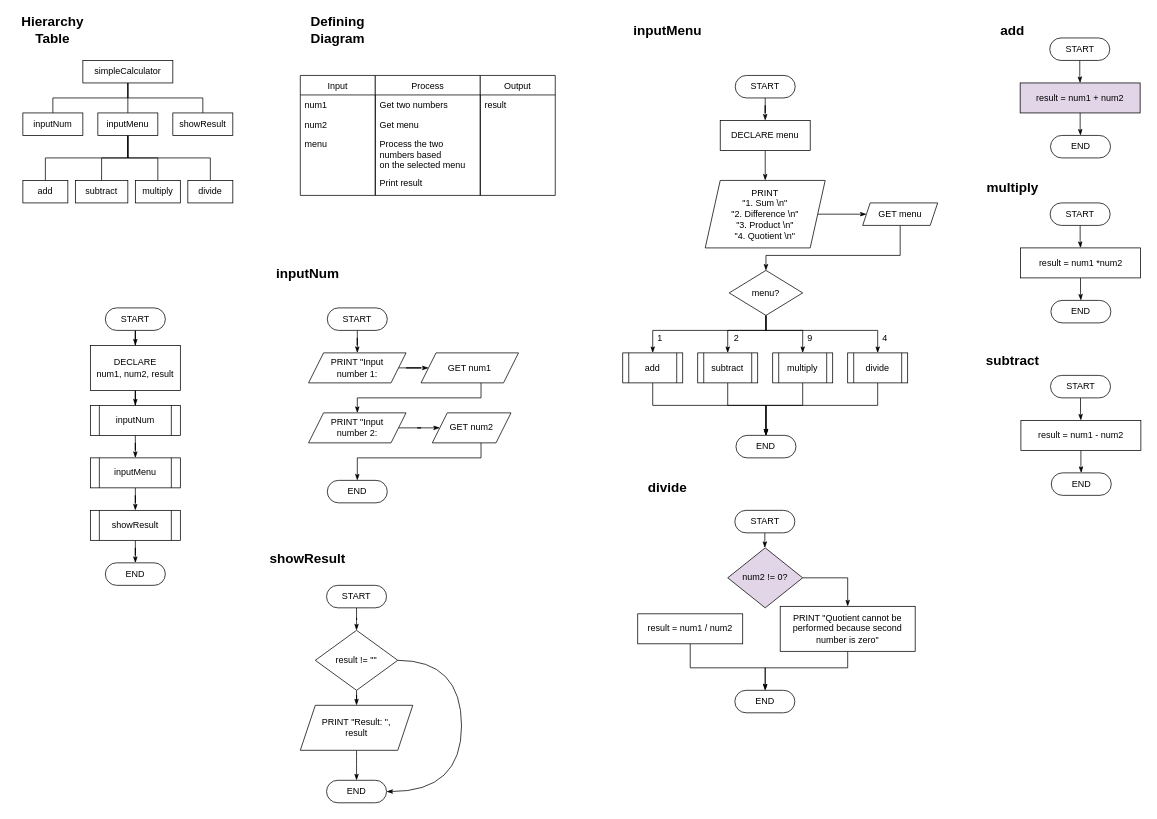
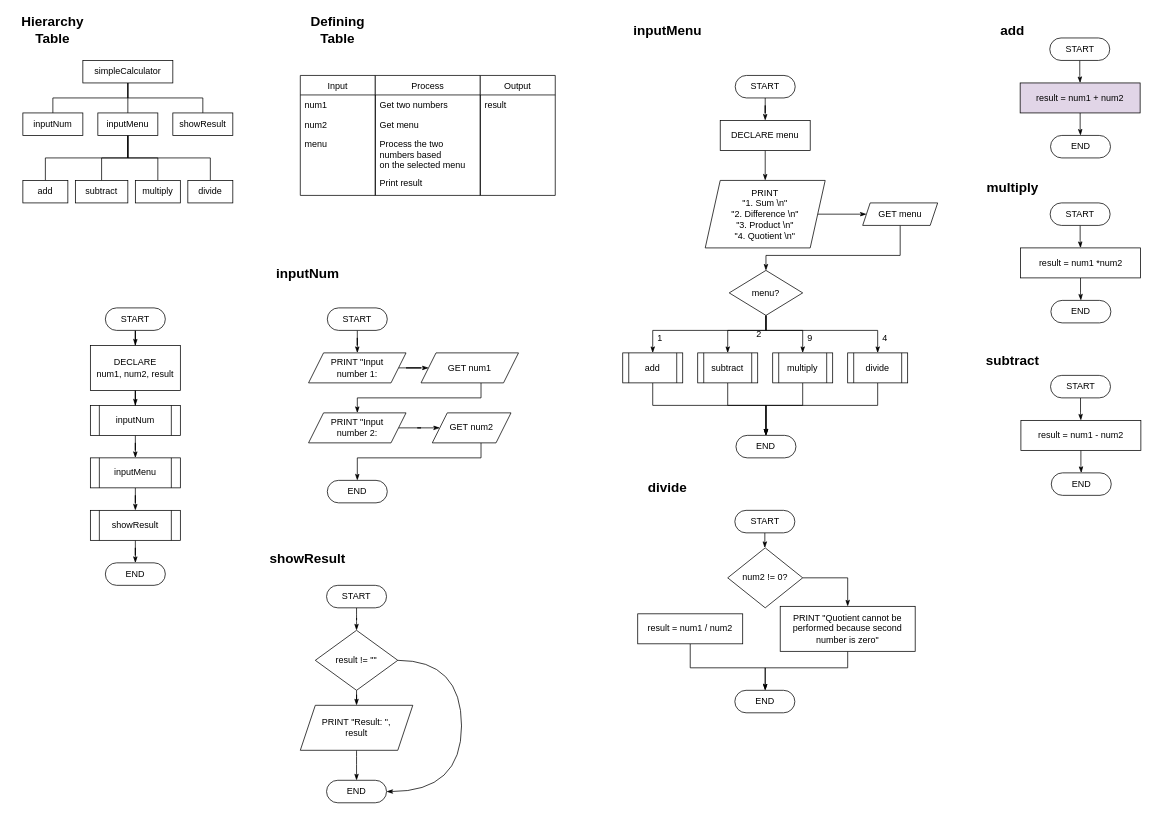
- <mxCell id="109" value="Defining Diagram" style="text;html=1;strokeColor=none;fillColor=none;align=center;verticalAlign=middle;whiteSpace=wrap;rounded=0;fontStyle=1;fontSize=18;" parent="1" vertex="1"><mxGeometry x="400" y="20" width="100" height="40" as="geometry" /></mxCell>
+ <mxCell id="109" value="Defining Table" style="text;html=1;strokeColor=none;fillColor=none;align=center;verticalAlign=middle;whiteSpace=wrap;rounded=0;fontStyle=1;fontSize=18;" parent="1" vertex="1"><mxGeometry x="400" y="20" width="100" height="40" as="geometry" /></mxCell>
- <mxCell id="70" value="2" style="text;html=1;strokeColor=none;fillColor=none;align=center;verticalAlign=middle;whiteSpace=wrap;rounded=0;" parent="1" vertex="1"><mxGeometry x="972" y="440" width="20" height="20" as="geometry" /></mxCell>
+ <mxCell id="70" value="2" style="text;html=1;strokeColor=none;fillColor=none;align=center;verticalAlign=middle;whiteSpace=wrap;rounded=0;" parent="1" vertex="1"><mxGeometry x="1002" y="435" width="20" height="20" as="geometry" /></mxCell>
- <mxCell id="94" value="num2 != 0?" style="rhombus;whiteSpace=wrap;html=1;fillColor=#e1d5e7;" parent="1" vertex="1"><mxGeometry x="970" y="730" width="100" height="80" as="geometry" /></mxCell>
+ <mxCell id="94" value="num2 != 0?" style="rhombus;whiteSpace=wrap;html=1;" parent="1" vertex="1"><mxGeometry x="970" y="730" width="100" height="80" as="geometry" /></mxCell>
